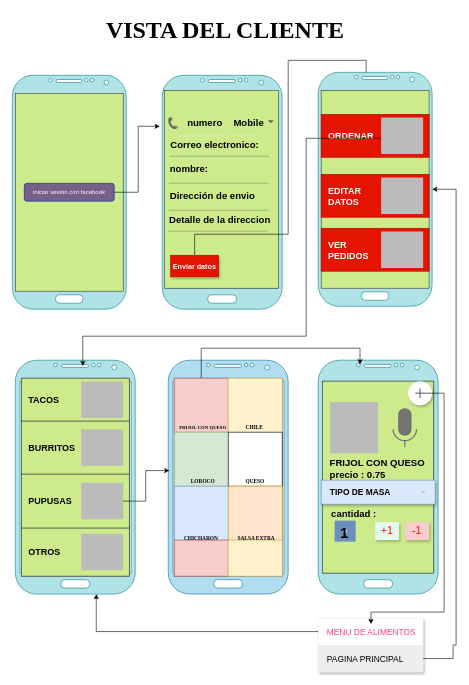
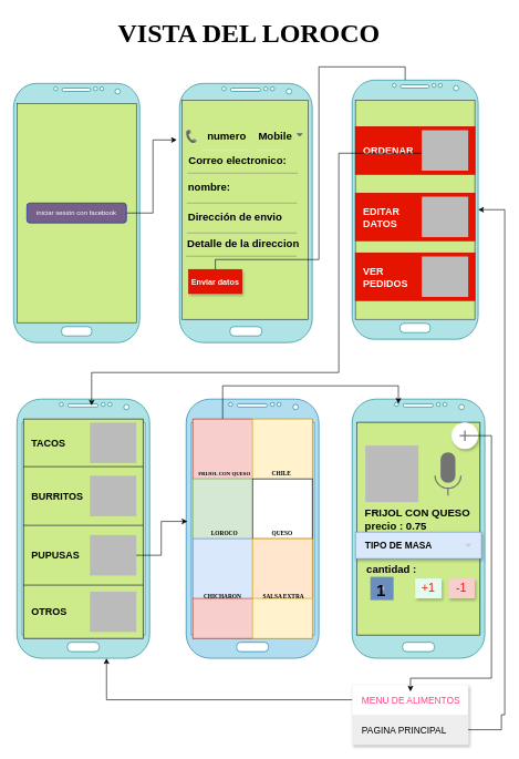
- <mxCell id="76" value="VISTA DEL CLIENTE" style="text;fontSize=40;verticalAlign=middle;strokeWidth=15;rounded=0;fontStyle=1;fontFamily=Times New Roman;align=center;" vertex="1" parent="1"><mxGeometry x="150" y="20" width="450" height="50" as="geometry" /></mxCell>
+ <mxCell id="76" value="VISTA DEL LOROCO" style="text;fontSize=40;verticalAlign=middle;strokeWidth=15;rounded=0;fontStyle=1;fontFamily=Times New Roman;align=center;" vertex="1" parent="1"><mxGeometry x="150" y="20" width="450" height="50" as="geometry" /></mxCell>
- <mxCell id="21" value="Enviar datos" style="dashed=0;align=center;fontSize=12;shape=rect;fillColor=#e51400;strokeColor=#B20000;fontStyle=1;shadow=1;rounded=0;fontColor=#ffffff;" vertex="1" parent="1"><mxGeometry x="284" y="425" width="80" height="36" as="geometry" /></mxCell>
+ <mxCell id="21" value="Enviar datos" style="dashed=0;align=center;fontSize=12;shape=rect;fillColor=#e51400;strokeColor=#B20000;fontStyle=1;shadow=1;rounded=0;fontColor=#ffffff;" vertex="1" parent="1"><mxGeometry x="284" y="405" width="80" height="36" as="geometry" /></mxCell>
